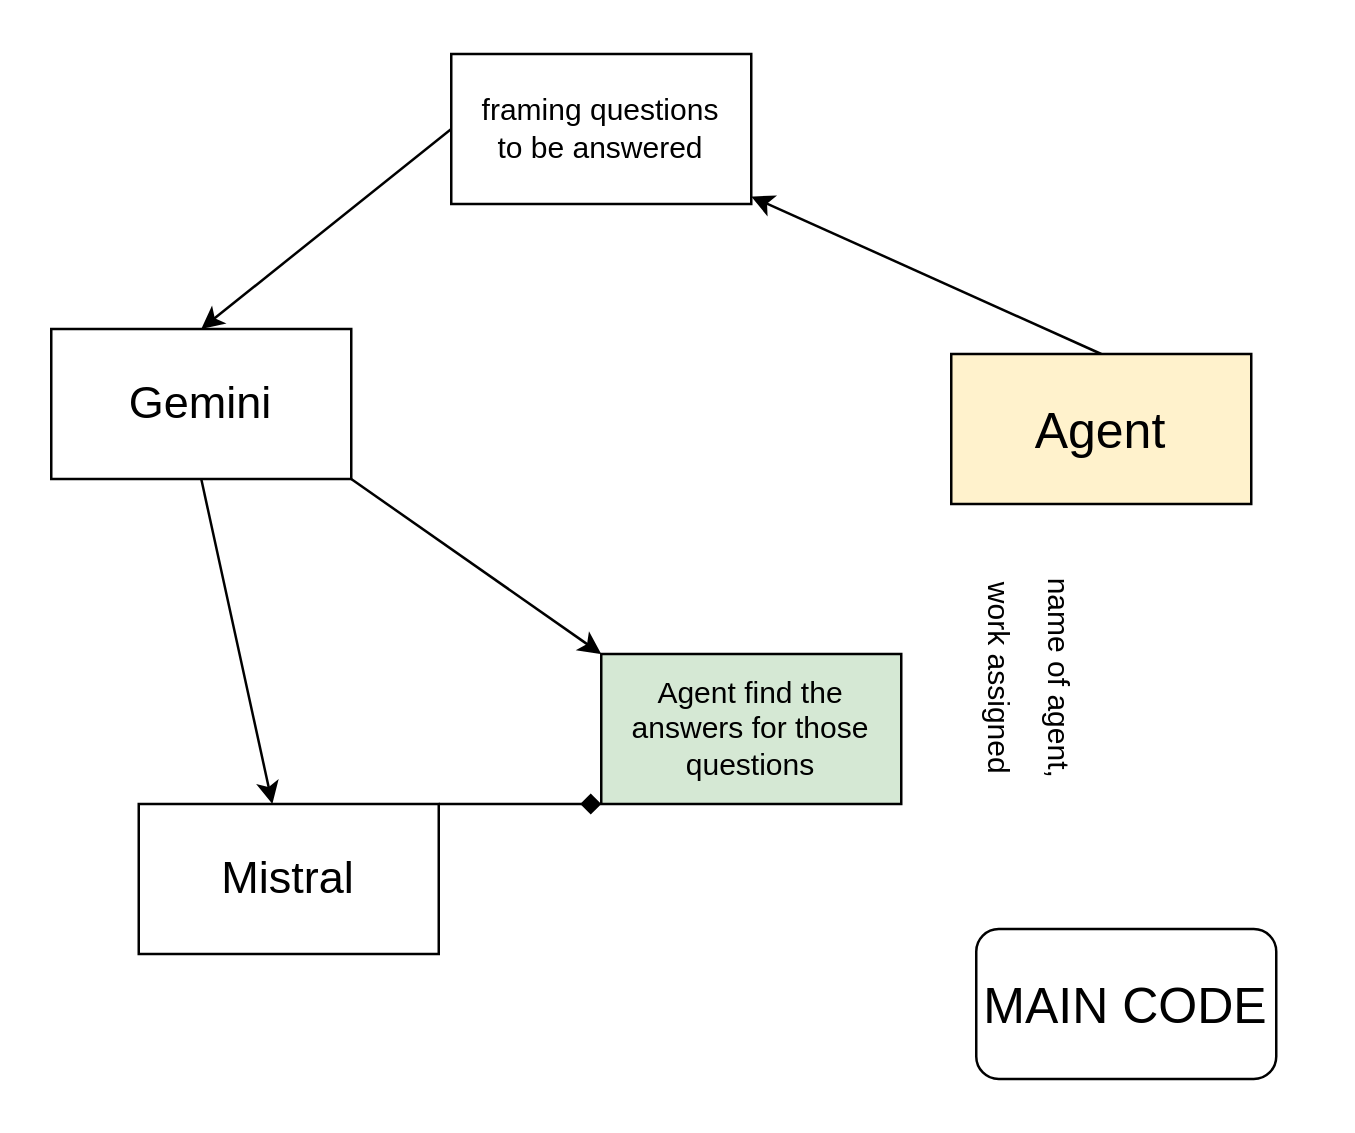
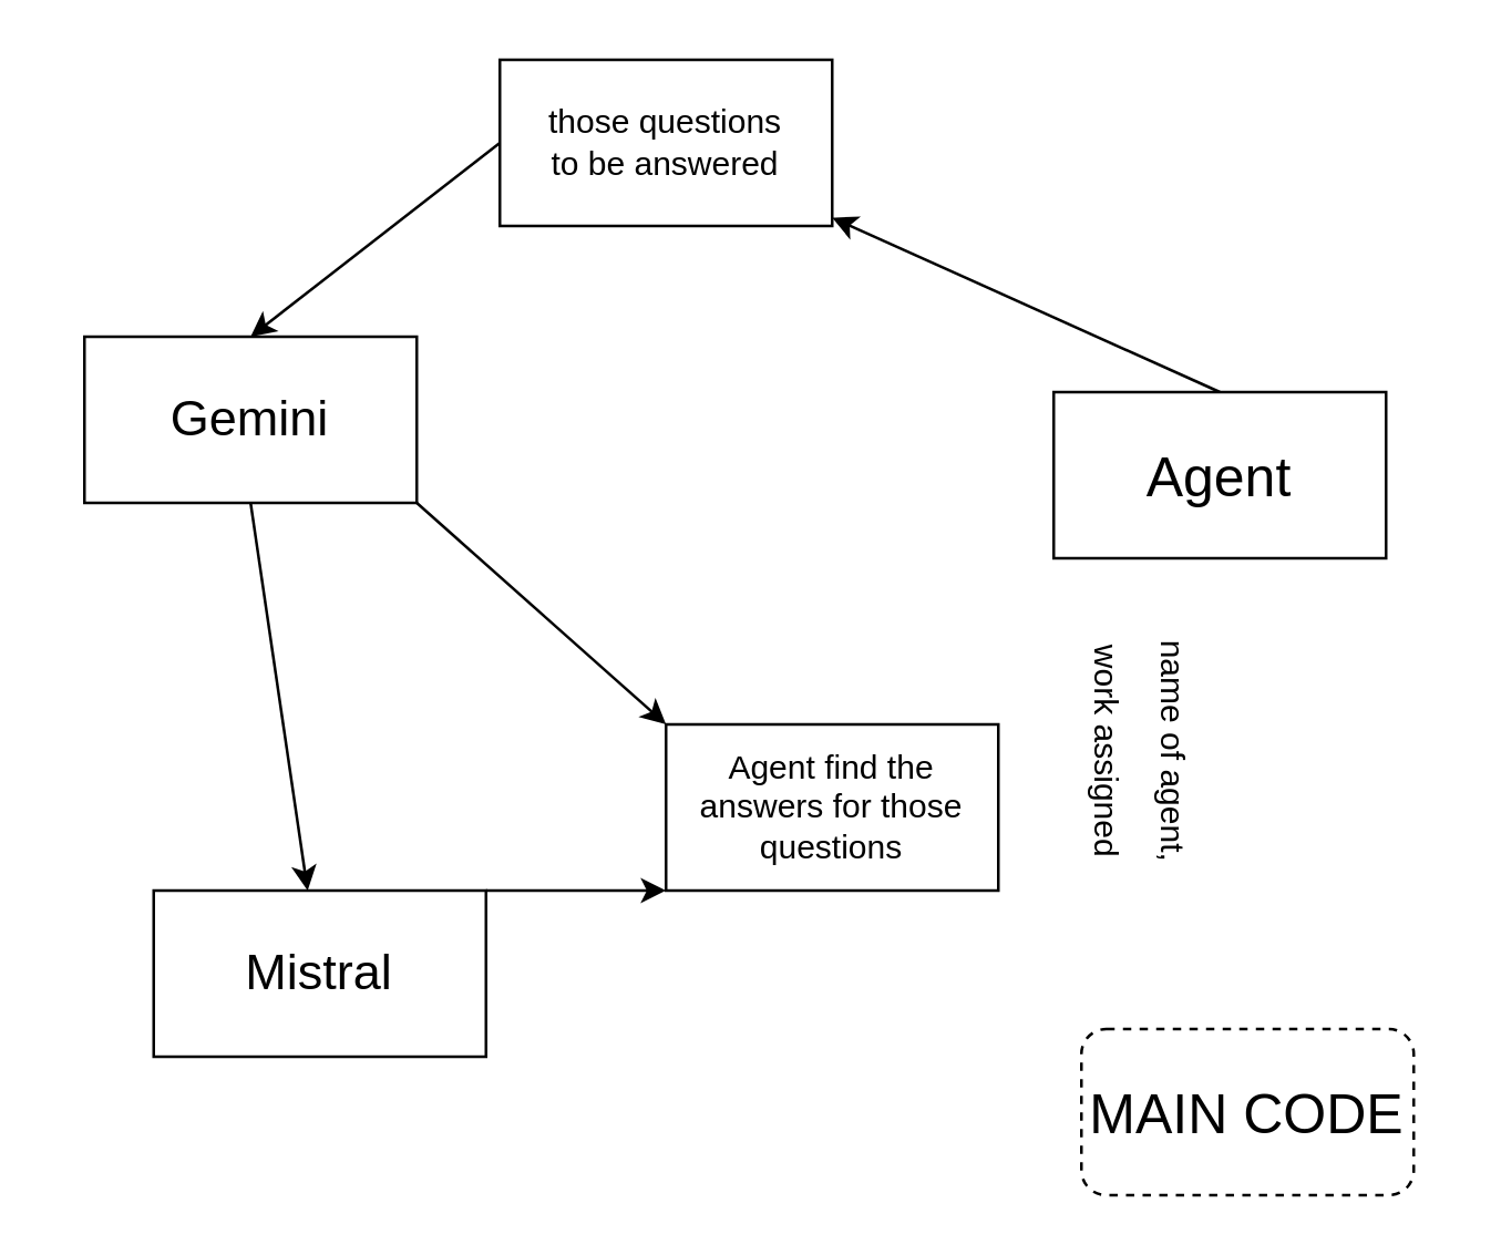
- <mxCell id="7" value="framing questions&lt;br&gt;to be answered" style="rounded=0;whiteSpace=wrap;html=1;fontSize=12;" vertex="1" parent="1"><mxGeometry x="180" y="20.997" width="120" height="60" as="geometry" /></mxCell>
+ <mxCell id="7" value="those questions&lt;br&gt;to be answered" style="rounded=0;whiteSpace=wrap;html=1;fontSize=12;" vertex="1" parent="1"><mxGeometry x="180" y="20.997" width="120" height="60" as="geometry" /></mxCell>
- <mxCell id="11" value="&lt;font style=&quot;font-size: 18px;&quot;&gt;Gemini&lt;/font&gt;" style="rounded=0;whiteSpace=wrap;html=1;fontSize=12;" vertex="1" parent="1"><mxGeometry x="20" y="131" width="120" height="60" as="geometry" /></mxCell>
+ <mxCell id="11" value="&lt;font style=&quot;font-size: 18px;&quot;&gt;Gemini&lt;/font&gt;" style="rounded=0;whiteSpace=wrap;html=1;fontSize=12;" vertex="1" parent="1"><mxGeometry x="30" y="121" width="120" height="60" as="geometry" /></mxCell>
- <mxCell id="4" value="Agent" style="rounded=0;whiteSpace=wrap;html=1;fontSize=20;fillColor=#fff2cc;" vertex="1" parent="1"><mxGeometry x="380" y="141" width="120" height="60" as="geometry" /></mxCell>
+ <mxCell id="4" value="Agent" style="rounded=0;whiteSpace=wrap;html=1;fontSize=20;" vertex="1" parent="1"><mxGeometry x="380" y="141" width="120" height="60" as="geometry" /></mxCell>
- <mxCell id="8" value="Agent find the answers for those questions" style="rounded=0;whiteSpace=wrap;html=1;fontSize=12;fillColor=#d5e8d4;" vertex="1" parent="1"><mxGeometry x="240" y="261" width="120" height="60" as="geometry" /></mxCell>
+ <mxCell id="8" value="Agent find the answers for those questions" style="rounded=0;whiteSpace=wrap;html=1;fontSize=12;" vertex="1" parent="1"><mxGeometry x="240" y="261" width="120" height="60" as="geometry" /></mxCell>
- <mxCell id="12" style="edgeStyle=none;html=1;exitX=1;exitY=0;exitDx=0;exitDy=0;entryX=0;entryY=1;entryDx=0;entryDy=0;fontSize=18;endArrow=diamond;" edge="1" parent="1" source="13" target="8"><mxGeometry relative="1" as="geometry" /></mxCell>
+ <mxCell id="12" style="edgeStyle=none;html=1;exitX=1;exitY=0;exitDx=0;exitDy=0;entryX=0;entryY=1;entryDx=0;entryDy=0;fontSize=18;" edge="1" parent="1" source="13" target="8"><mxGeometry relative="1" as="geometry" /></mxCell>
- <mxCell id="2" value="&lt;font style=&quot;font-size: 20px;&quot;&gt;MAIN CODE&lt;/font&gt;" style="rounded=1;whiteSpace=wrap;html=1;" vertex="1" parent="1"><mxGeometry x="390" y="371" width="120" height="60" as="geometry" /></mxCell>
+ <mxCell id="2" value="&lt;font style=&quot;font-size: 20px;&quot;&gt;MAIN CODE&lt;/font&gt;" style="rounded=1;whiteSpace=wrap;html=1;dashed=1;" vertex="1" parent="1"><mxGeometry x="390" y="371" width="120" height="60" as="geometry" /></mxCell>
